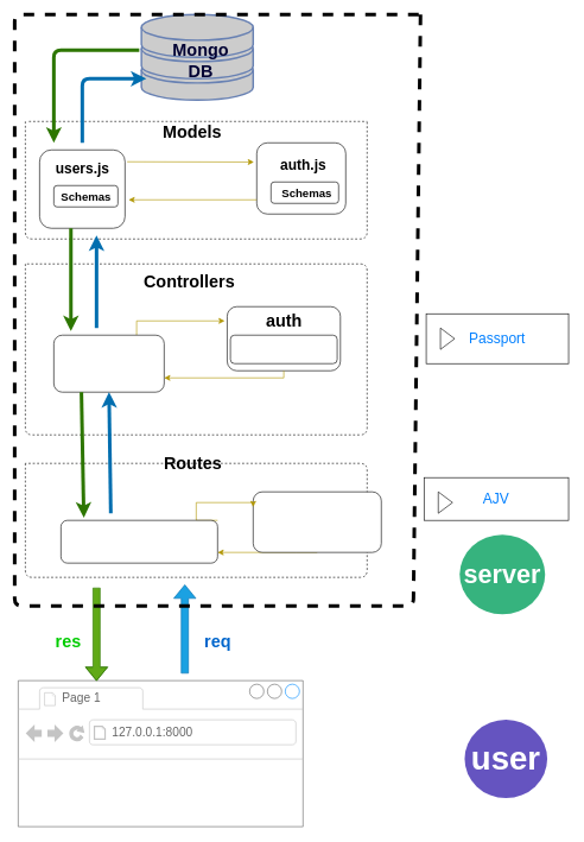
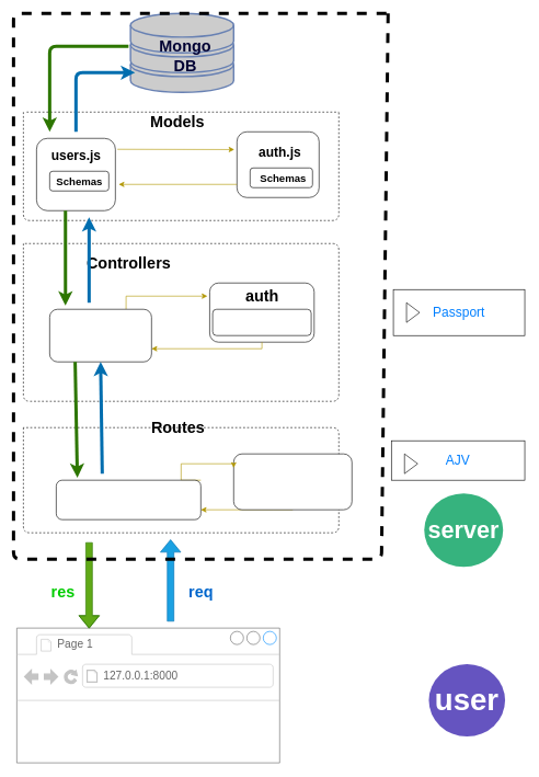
- <mxCell id="25" value="Controllers" style="text;strokeColor=none;fillColor=none;html=1;fontSize=24;fontStyle=1;verticalAlign=middle;align=center;" parent="1" vertex="1"><mxGeometry x="155" y="380" width="220" height="30" as="geometry" /></mxCell>
+ <mxCell id="25" value="Controllers" style="text;strokeColor=none;fillColor=none;html=1;fontSize=24;fontStyle=1;verticalAlign=middle;align=center;" parent="1" vertex="1"><mxGeometry x="85" y="385" width="220" height="30" as="geometry" /></mxCell>
